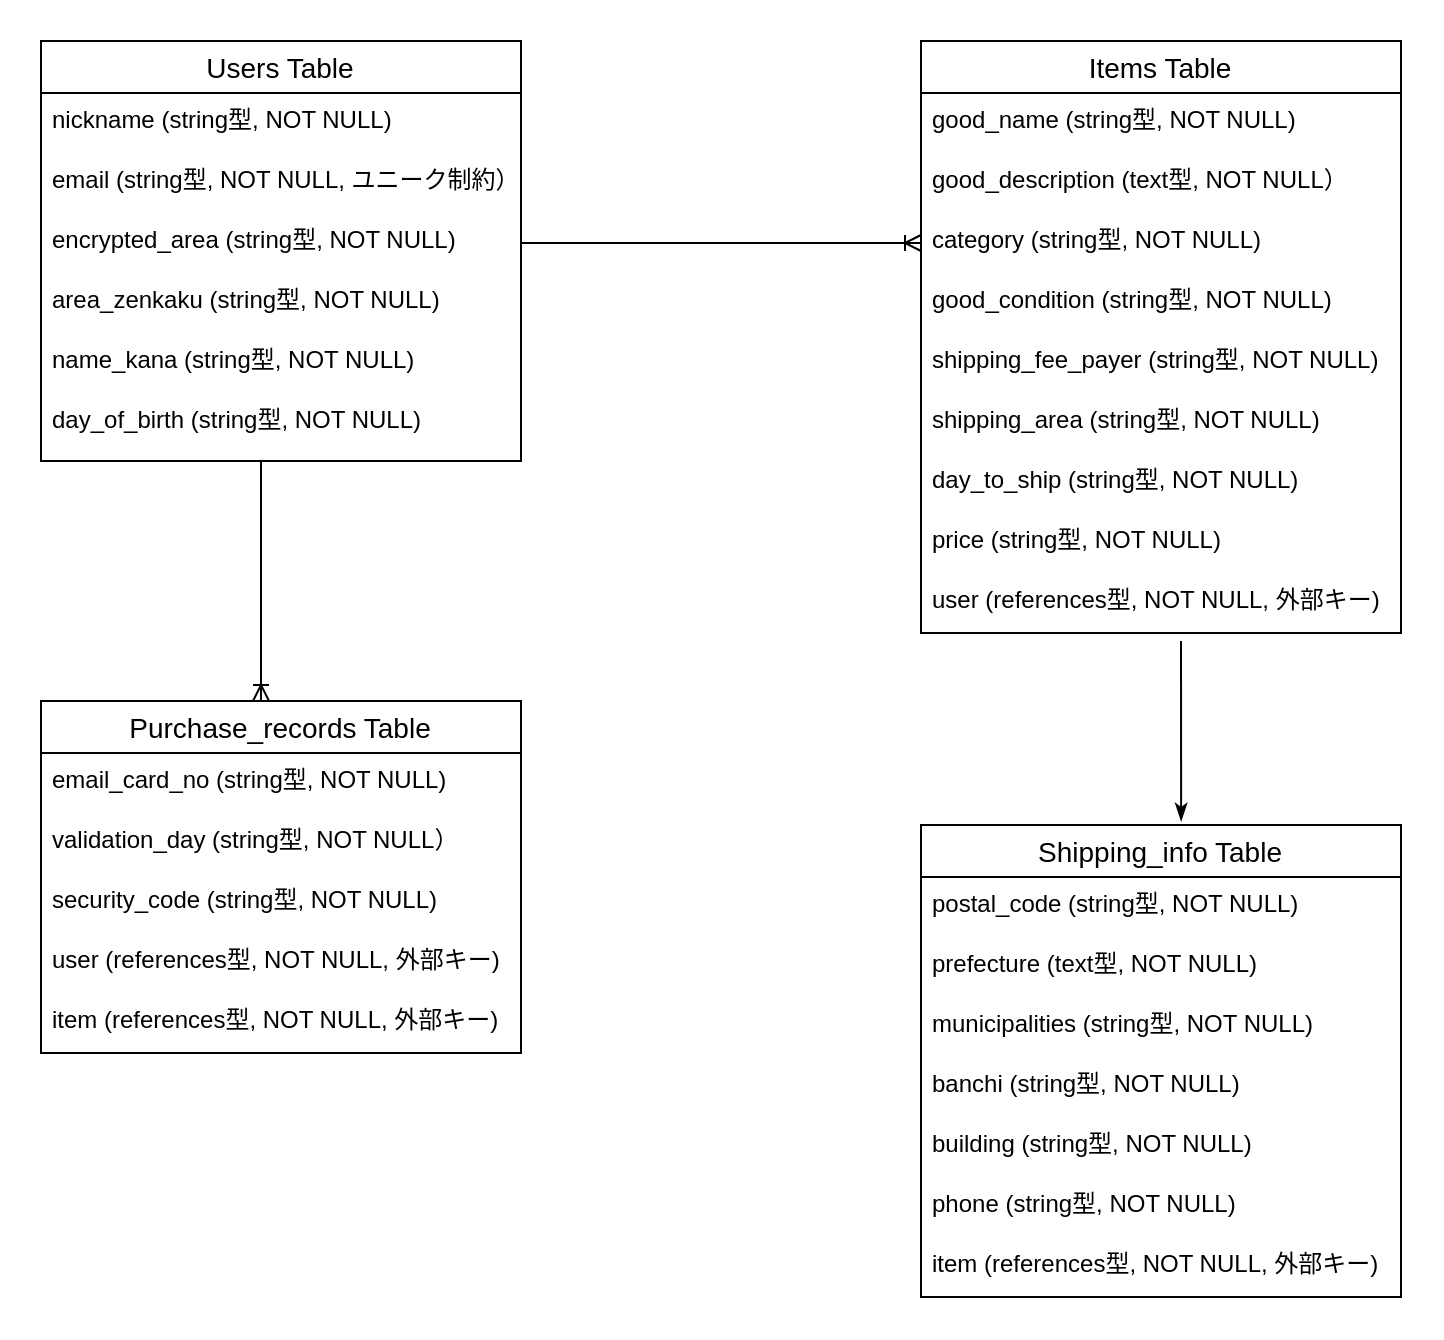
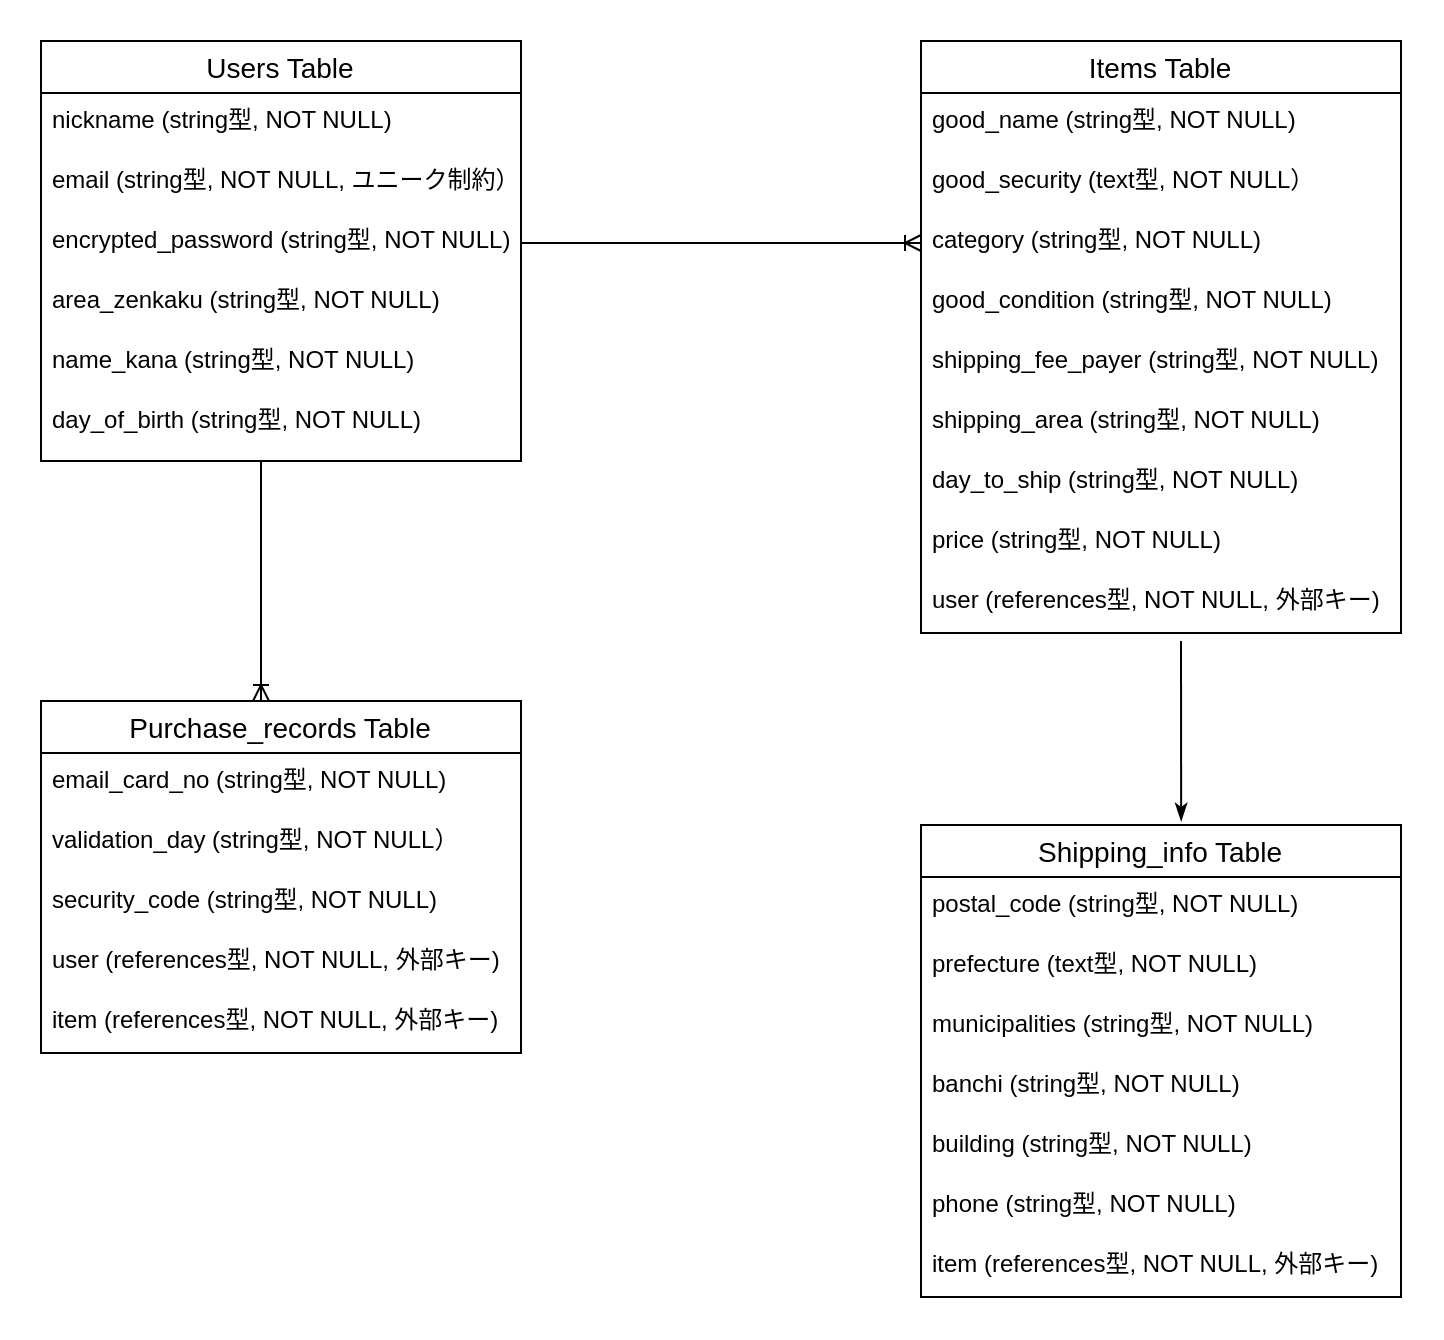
- <mxCell id="18" value="good_description (text型, NOT NULL）" style="text;strokeColor=none;fillColor=none;spacingLeft=4;spacingRight=4;overflow=hidden;rotatable=0;points=[[0,0.5],[1,0.5]];portConstraint=eastwest;fontSize=12;strokeWidth=0;" vertex="1" parent="16"><mxGeometry y="56" width="240" height="30" as="geometry" /></mxCell>
+ <mxCell id="18" value="good_security (text型, NOT NULL）" style="text;strokeColor=none;fillColor=none;spacingLeft=4;spacingRight=4;overflow=hidden;rotatable=0;points=[[0,0.5],[1,0.5]];portConstraint=eastwest;fontSize=12;strokeWidth=0;" vertex="1" parent="16"><mxGeometry y="56" width="240" height="30" as="geometry" /></mxCell>
- <mxCell id="5" value="encrypted_area (string型, NOT NULL)" style="text;strokeColor=none;fillColor=none;spacingLeft=4;spacingRight=4;overflow=hidden;rotatable=0;points=[[0,0.5],[1,0.5]];portConstraint=eastwest;fontSize=12;" vertex="1" parent="2"><mxGeometry y="86" width="240" height="30" as="geometry" /></mxCell>
+ <mxCell id="5" value="encrypted_password (string型, NOT NULL)" style="text;strokeColor=none;fillColor=none;spacingLeft=4;spacingRight=4;overflow=hidden;rotatable=0;points=[[0,0.5],[1,0.5]];portConstraint=eastwest;fontSize=12;" vertex="1" parent="2"><mxGeometry y="86" width="240" height="30" as="geometry" /></mxCell>
